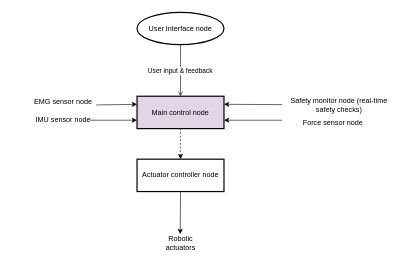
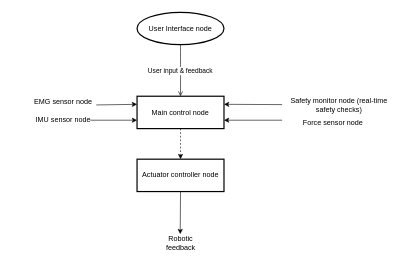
- <mxCell id="4" value="Main control node" style="whiteSpace=wrap;strokeWidth=2;fillColor=#e1d5e7;" vertex="1" parent="1"><mxGeometry x="228" y="160" width="145" height="54" as="geometry" /></mxCell>
+ <mxCell id="4" value="Main control node" style="whiteSpace=wrap;strokeWidth=2;" vertex="1" parent="1"><mxGeometry x="228" y="160" width="145" height="54" as="geometry" /></mxCell>
- <mxCell id="12" value="Robotic actuators" style="text;html=1;align=center;verticalAlign=middle;whiteSpace=wrap;rounded=0;" vertex="1" parent="1"><mxGeometry x="270.5" y="390" width="60" height="30" as="geometry" /></mxCell>
+ <mxCell id="12" value="Robotic feedback" style="text;html=1;align=center;verticalAlign=middle;whiteSpace=wrap;rounded=0;" vertex="1" parent="1"><mxGeometry x="270.5" y="390" width="60" height="30" as="geometry" /></mxCell>
